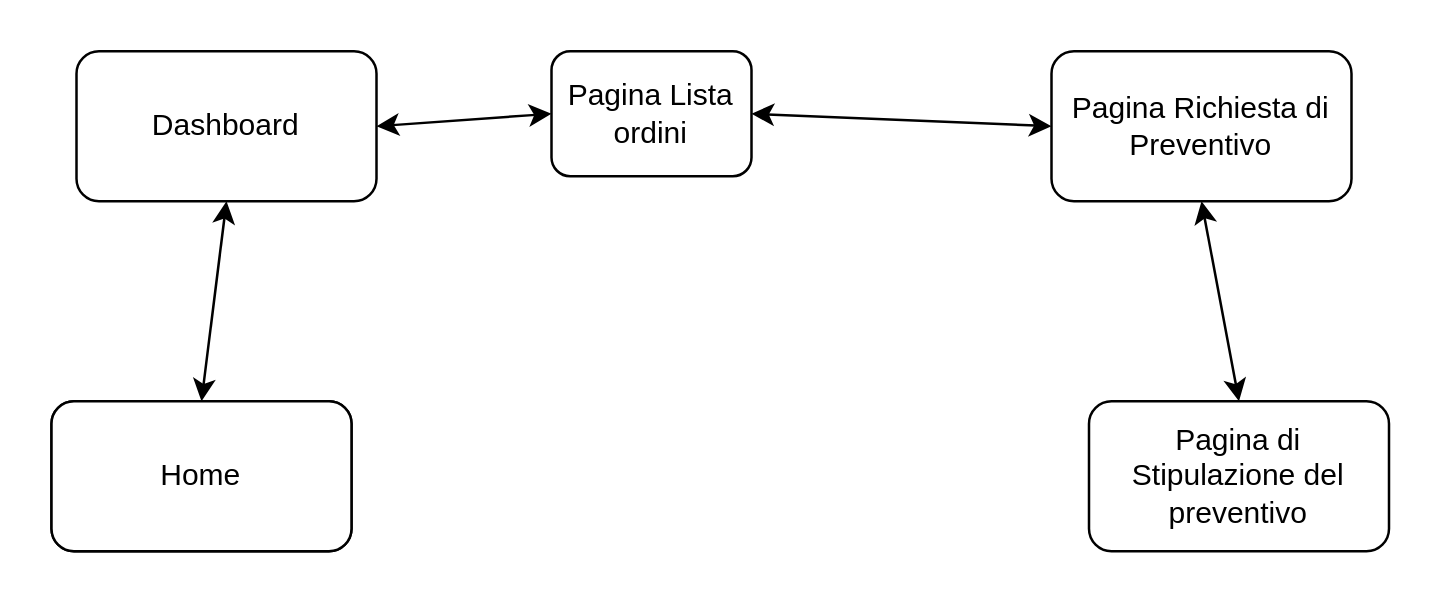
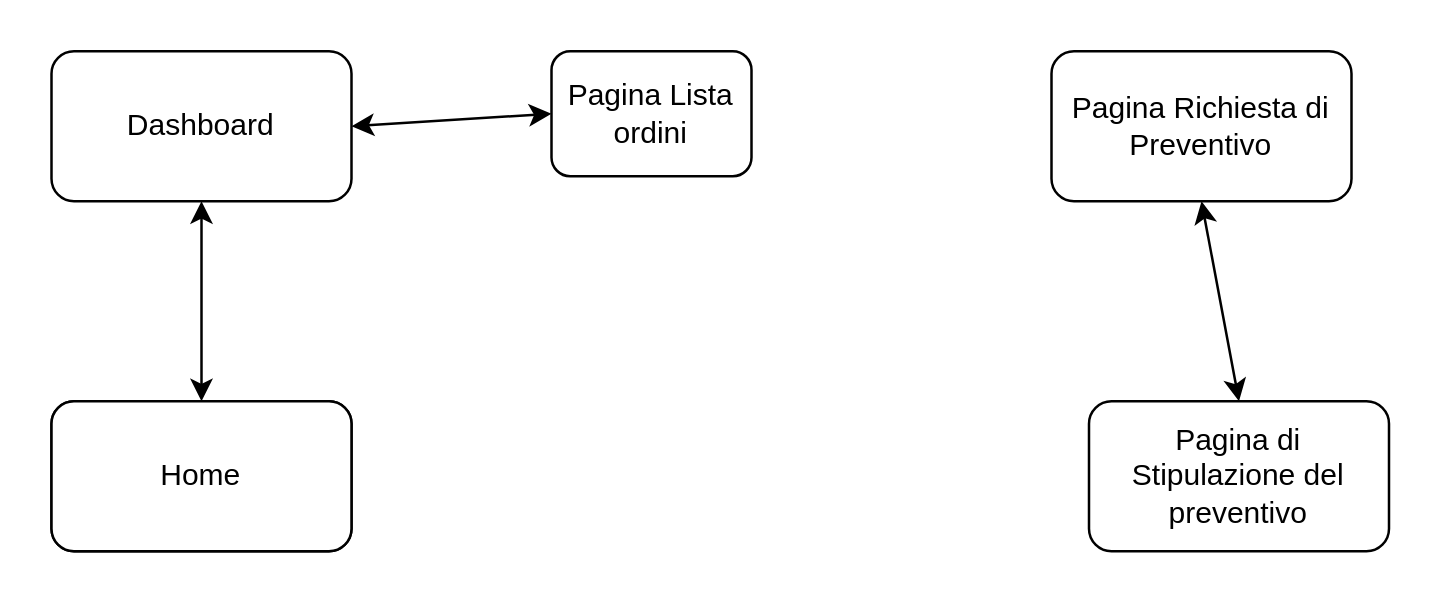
- <mxCell id="10" value="" style="endArrow=classic;startArrow=classic;html=1;entryX=0;entryY=0.5;entryDx=0;entryDy=0;exitX=1;exitY=0.5;exitDx=0;exitDy=0;" parent="1" source="5" target="8" edge="1"><mxGeometry width="50" height="50" relative="1" as="geometry"><mxPoint x="130" y="220" as="sourcePoint" /><mxPoint x="180" y="170" as="targetPoint" /></mxGeometry></mxCell>
- <mxCell id="4" value="Dashboard" style="whiteSpace=wrap;html=1;rounded=1;" parent="1" vertex="1"><mxGeometry x="30" y="20" width="120" height="60" as="geometry" /></mxCell>
+ <mxCell id="4" value="Dashboard" style="whiteSpace=wrap;html=1;rounded=1;" parent="1" vertex="1"><mxGeometry x="20" y="20" width="120" height="60" as="geometry" /></mxCell>
